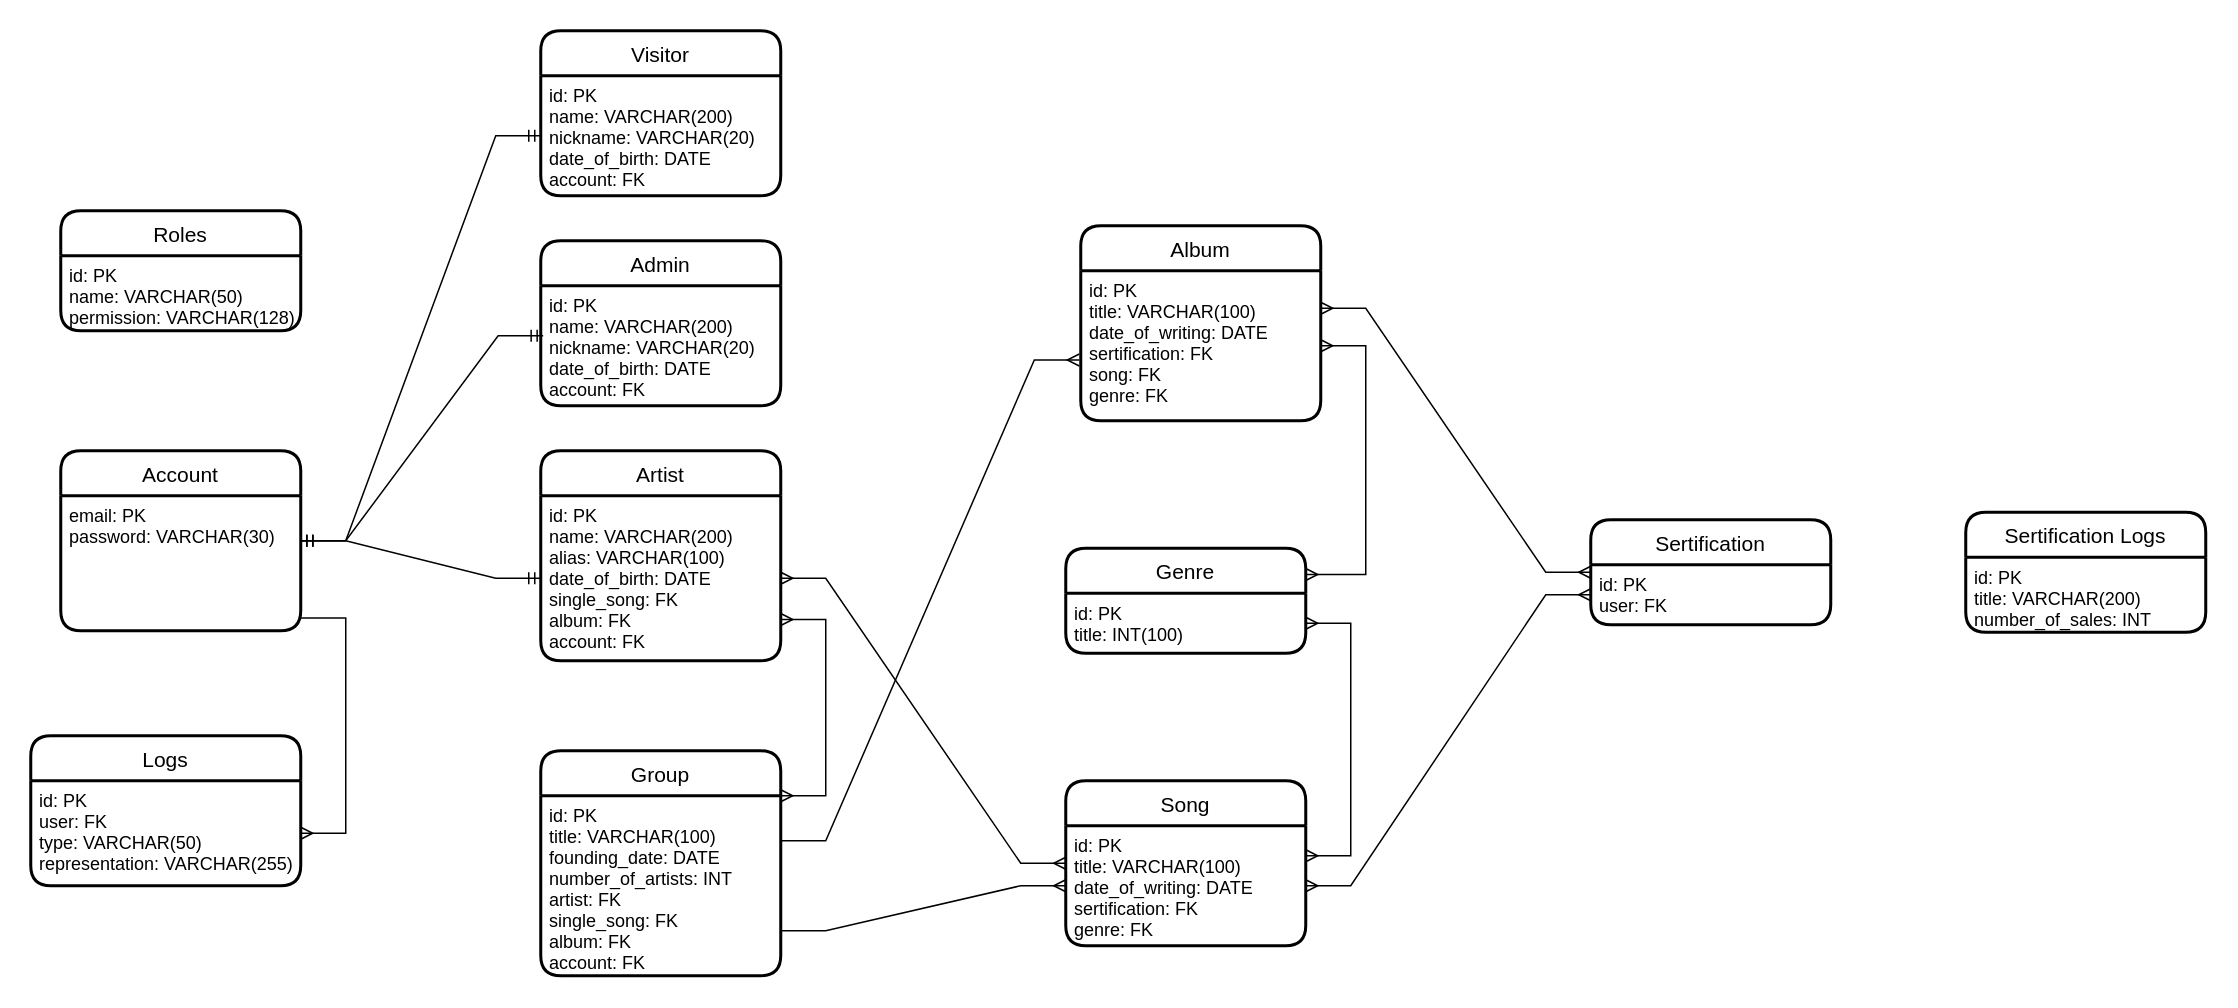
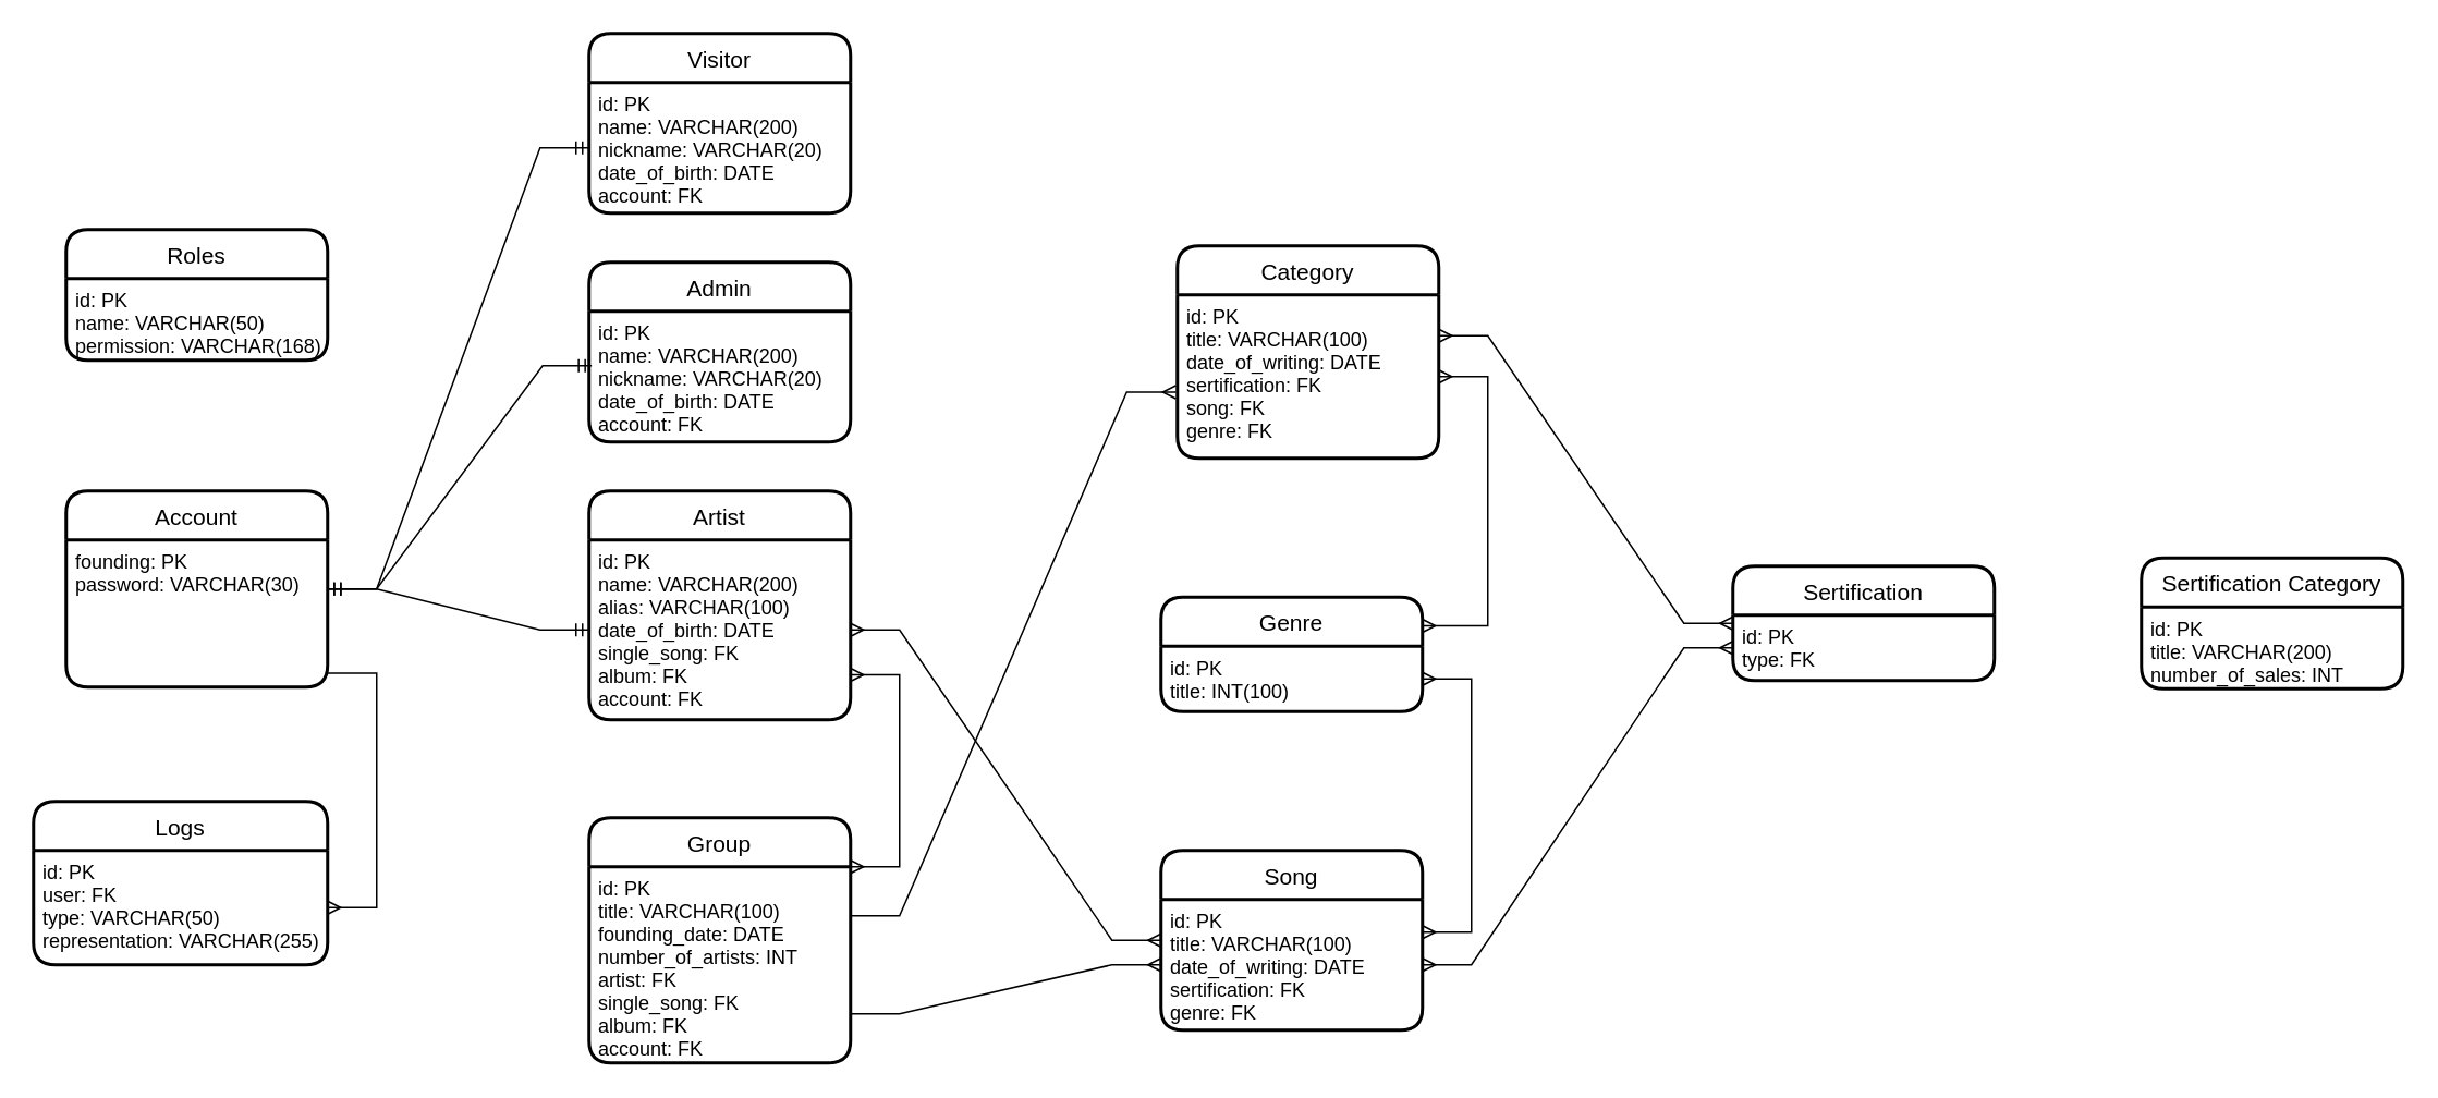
- <mxCell id="10" value="Album" style="swimlane;childLayout=stackLayout;horizontal=1;startSize=30;horizontalStack=0;rounded=1;fontSize=14;fontStyle=0;strokeWidth=2;resizeParent=0;resizeLast=1;shadow=0;dashed=0;align=center;" parent="1" vertex="1"><mxGeometry x="720" y="150" width="160" height="130" as="geometry" /></mxCell>
+ <mxCell id="10" value="Category" style="swimlane;childLayout=stackLayout;horizontal=1;startSize=30;horizontalStack=0;rounded=1;fontSize=14;fontStyle=0;strokeWidth=2;resizeParent=0;resizeLast=1;shadow=0;dashed=0;align=center;" parent="1" vertex="1"><mxGeometry x="720" y="150" width="160" height="130" as="geometry" /></mxCell>
- <mxCell id="21" value="id: PK&#10;name: VARCHAR(50)&#10;permission: VARCHAR(128)&#10;" style="align=left;strokeColor=none;fillColor=none;spacingLeft=4;fontSize=12;verticalAlign=top;resizable=0;rotatable=0;part=1;" parent="20" vertex="1"><mxGeometry y="30" width="160" height="50" as="geometry" /></mxCell>
+ <mxCell id="21" value="id: PK&#10;name: VARCHAR(50)&#10;permission: VARCHAR(168)&#10;" style="align=left;strokeColor=none;fillColor=none;spacingLeft=4;fontSize=12;verticalAlign=top;resizable=0;rotatable=0;part=1;" parent="20" vertex="1"><mxGeometry y="30" width="160" height="50" as="geometry" /></mxCell>
- <mxCell id="30" value="email: PK&#10;password: VARCHAR(30)" style="align=left;strokeColor=none;fillColor=none;spacingLeft=4;fontSize=12;verticalAlign=top;resizable=0;rotatable=0;part=1;" parent="29" vertex="1"><mxGeometry y="30" width="160" height="90" as="geometry" /></mxCell>
+ <mxCell id="30" value="founding: PK&#10;password: VARCHAR(30)" style="align=left;strokeColor=none;fillColor=none;spacingLeft=4;fontSize=12;verticalAlign=top;resizable=0;rotatable=0;part=1;" parent="29" vertex="1"><mxGeometry y="30" width="160" height="90" as="geometry" /></mxCell>
- <mxCell id="18" value="Sertification Logs" style="swimlane;childLayout=stackLayout;horizontal=1;startSize=30;horizontalStack=0;rounded=1;fontSize=14;fontStyle=0;strokeWidth=2;resizeParent=0;resizeLast=1;shadow=0;dashed=0;align=center;" parent="1" vertex="1"><mxGeometry x="1310" y="341" width="160" height="80" as="geometry" /></mxCell>
+ <mxCell id="18" value="Sertification Category" style="swimlane;childLayout=stackLayout;horizontal=1;startSize=30;horizontalStack=0;rounded=1;fontSize=14;fontStyle=0;strokeWidth=2;resizeParent=0;resizeLast=1;shadow=0;dashed=0;align=center;" parent="1" vertex="1"><mxGeometry x="1310" y="341" width="160" height="80" as="geometry" /></mxCell>
- <mxCell id="17" value="id: PK&#10;user: FK" style="align=left;strokeColor=none;fillColor=none;spacingLeft=4;fontSize=12;verticalAlign=top;resizable=0;rotatable=0;part=1;" parent="16" vertex="1"><mxGeometry y="30" width="160" height="40" as="geometry" /></mxCell>
+ <mxCell id="17" value="id: PK&#10;type: FK" style="align=left;strokeColor=none;fillColor=none;spacingLeft=4;fontSize=12;verticalAlign=top;resizable=0;rotatable=0;part=1;" parent="16" vertex="1"><mxGeometry y="30" width="160" height="40" as="geometry" /></mxCell>
